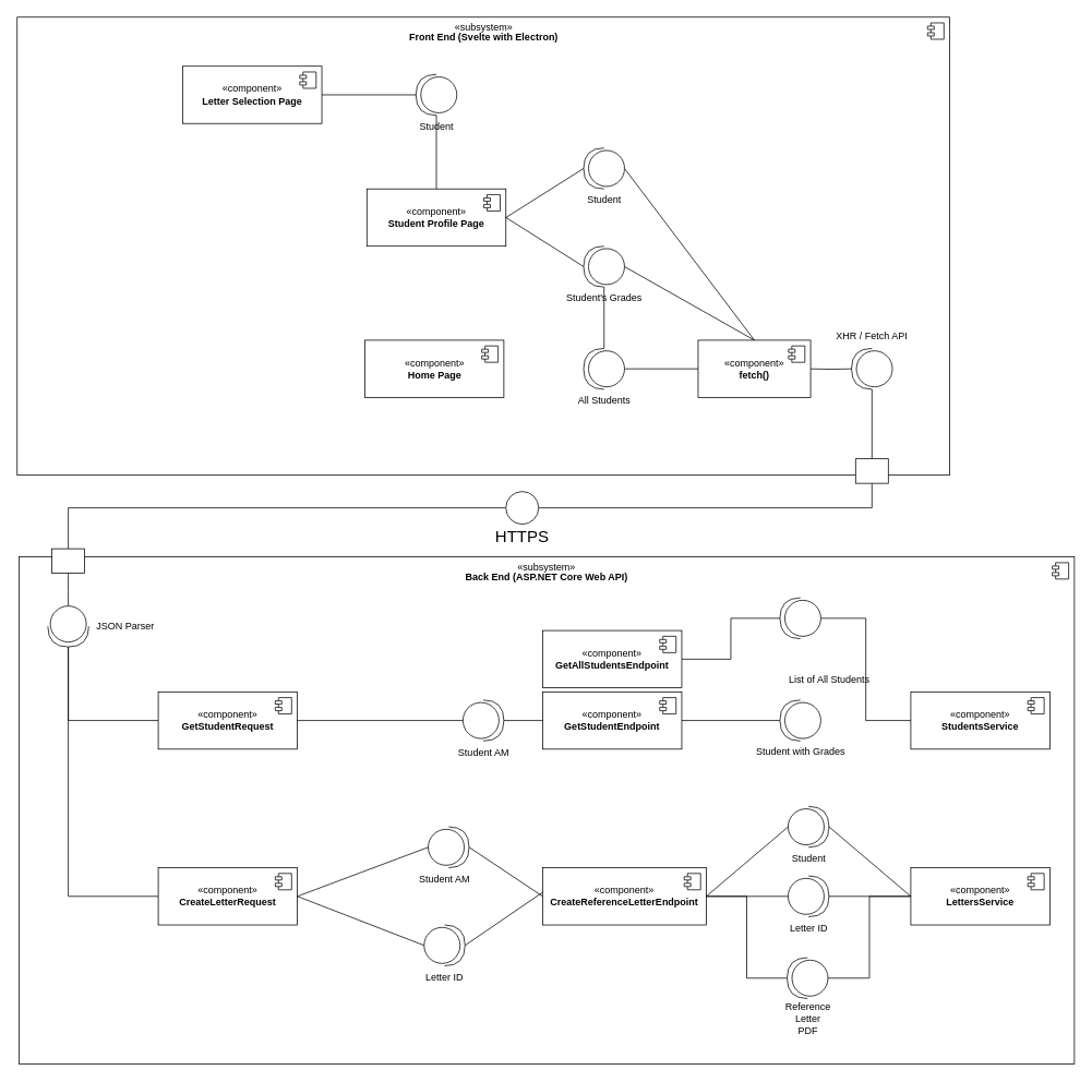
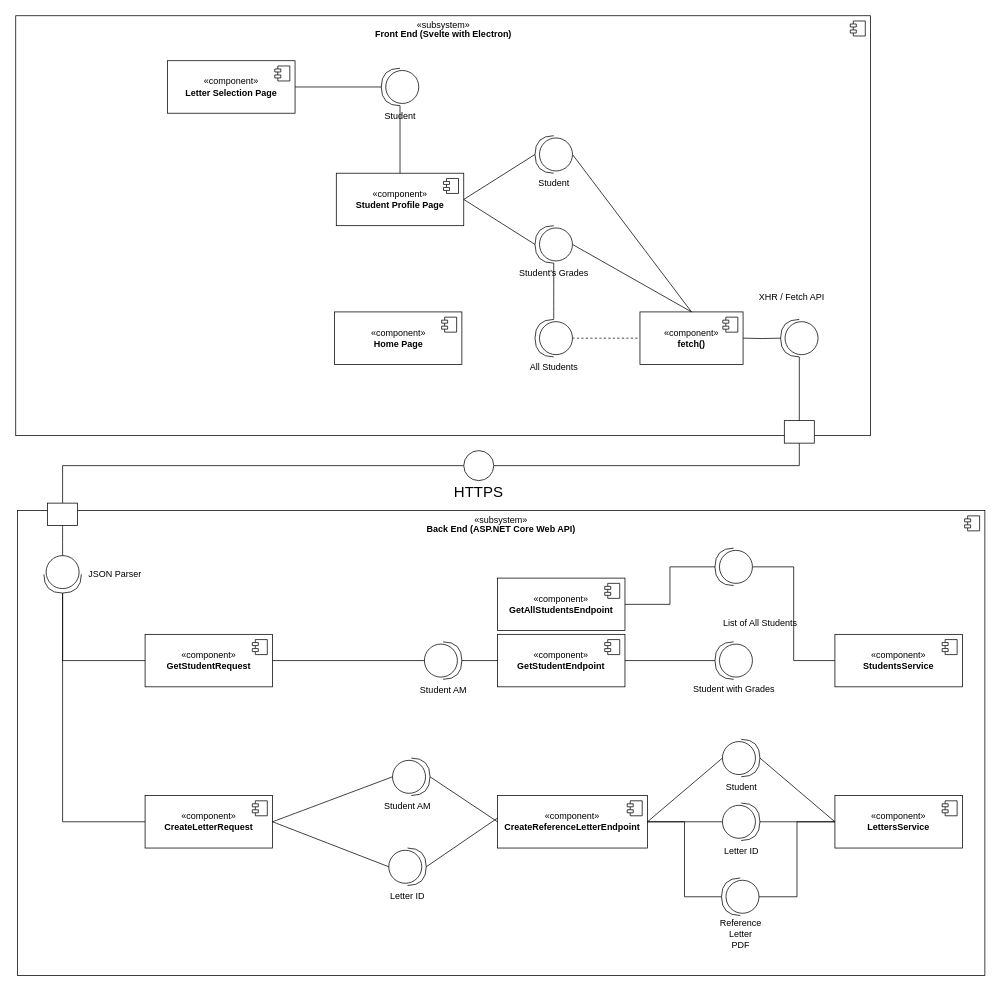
- <mxCell id="16" value="XHR / Fetch API" style="text;html=1;align=center;verticalAlign=middle;whiteSpace=wrap;rounded=0;fontFamily=Helvetica;fontSize=12;fontColor=default;" parent="1" vertex="1"><mxGeometry x="1013" y="395" width="105" height="30" as="geometry" /></mxCell>
+ <mxCell id="16" value="XHR / Fetch API" style="text;html=1;align=center;verticalAlign=middle;whiteSpace=wrap;rounded=0;fontFamily=Helvetica;fontSize=12;fontColor=default;" parent="1" vertex="1"><mxGeometry x="1003" y="380" width="105" height="30" as="geometry" /></mxCell>
- <mxCell id="62" style="edgeStyle=none;curved=1;rounded=0;orthogonalLoop=1;jettySize=auto;html=1;exitX=0;exitY=0.5;exitDx=0;exitDy=0;exitPerimeter=0;entryX=0;entryY=0.5;entryDx=0;entryDy=0;fontSize=12;startSize=8;endSize=8;endArrow=none;startFill=0;" parent="1" source="63" target="57" edge="1"><mxGeometry relative="1" as="geometry" /></mxCell>
+ <mxCell id="62" style="edgeStyle=none;curved=1;rounded=0;orthogonalLoop=1;jettySize=auto;html=1;exitX=0;exitY=0.5;exitDx=0;exitDy=0;exitPerimeter=0;entryX=0;entryY=0.5;entryDx=0;entryDy=0;fontSize=12;startSize=8;endSize=8;endArrow=none;startFill=0;dashed=1;" parent="1" source="63" target="57" edge="1"><mxGeometry relative="1" as="geometry" /></mxCell>
